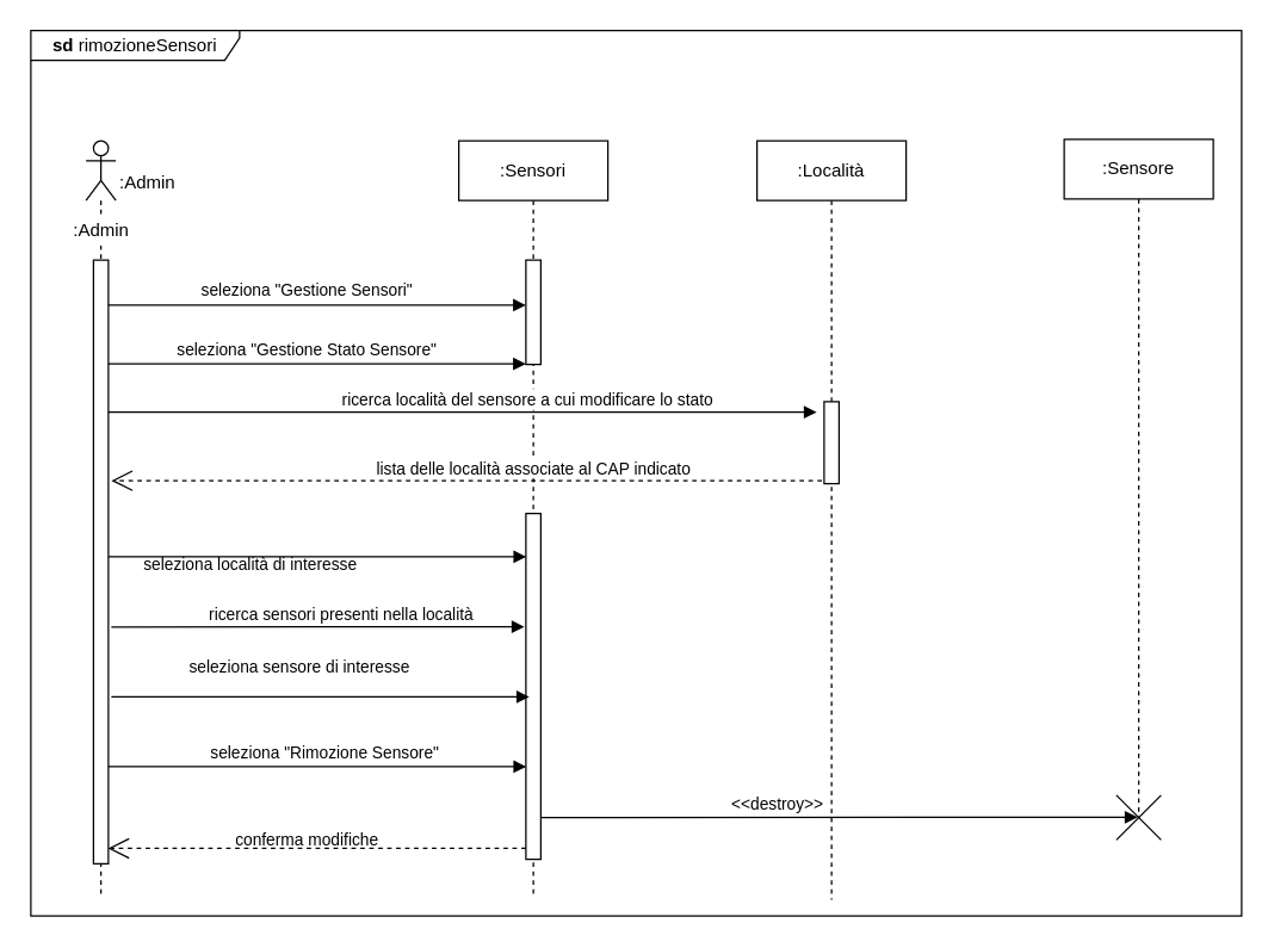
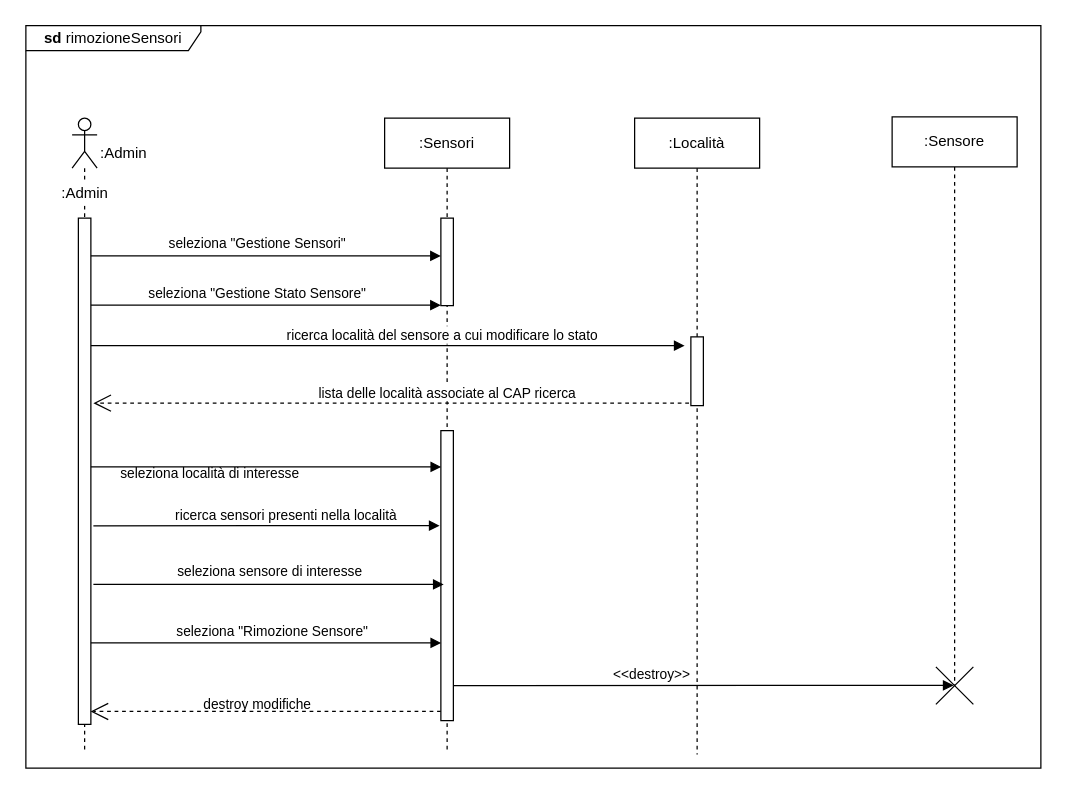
- <mxCell id="16" value="lista delle località associate al CAP indicato" style="text;html=1;align=center;verticalAlign=middle;resizable=0;points=[];autosize=1;labelBackgroundColor=#ffffff;fontSize=11;" vertex="1" parent="1"><mxGeometry x="246" y="305" width="222" height="18" as="geometry" /></mxCell>
+ <mxCell id="16" value="lista delle località associate al CAP ricerca" style="text;html=1;align=center;verticalAlign=middle;resizable=0;points=[];autosize=1;labelBackgroundColor=#ffffff;fontSize=11;" vertex="1" parent="1"><mxGeometry x="246" y="305" width="222" height="18" as="geometry" /></mxCell>
- <mxCell id="28" value="seleziona sensore di interesse" style="text;html=1;align=center;verticalAlign=middle;resizable=0;points=[];autosize=1;fontSize=11;" vertex="1" parent="1"><mxGeometry x="120" y="438" width="159" height="18" as="geometry" /></mxCell>
+ <mxCell id="28" value="seleziona sensore di interesse" style="text;html=1;align=center;verticalAlign=middle;resizable=0;points=[];autosize=1;fontSize=11;" vertex="1" parent="1"><mxGeometry x="135" y="448" width="159" height="18" as="geometry" /></mxCell>
- <mxCell id="23" value="conferma modifiche" style="text;html=1;align=center;verticalAlign=middle;resizable=0;points=[];autosize=1;fontSize=11;" vertex="1" parent="1"><mxGeometry x="150.27" y="553" width="110" height="20" as="geometry" /></mxCell>
+ <mxCell id="23" value="destroy modifiche" style="text;html=1;align=center;verticalAlign=middle;resizable=0;points=[];autosize=1;fontSize=11;" vertex="1" parent="1"><mxGeometry x="150.27" y="553" width="110" height="20" as="geometry" /></mxCell>
